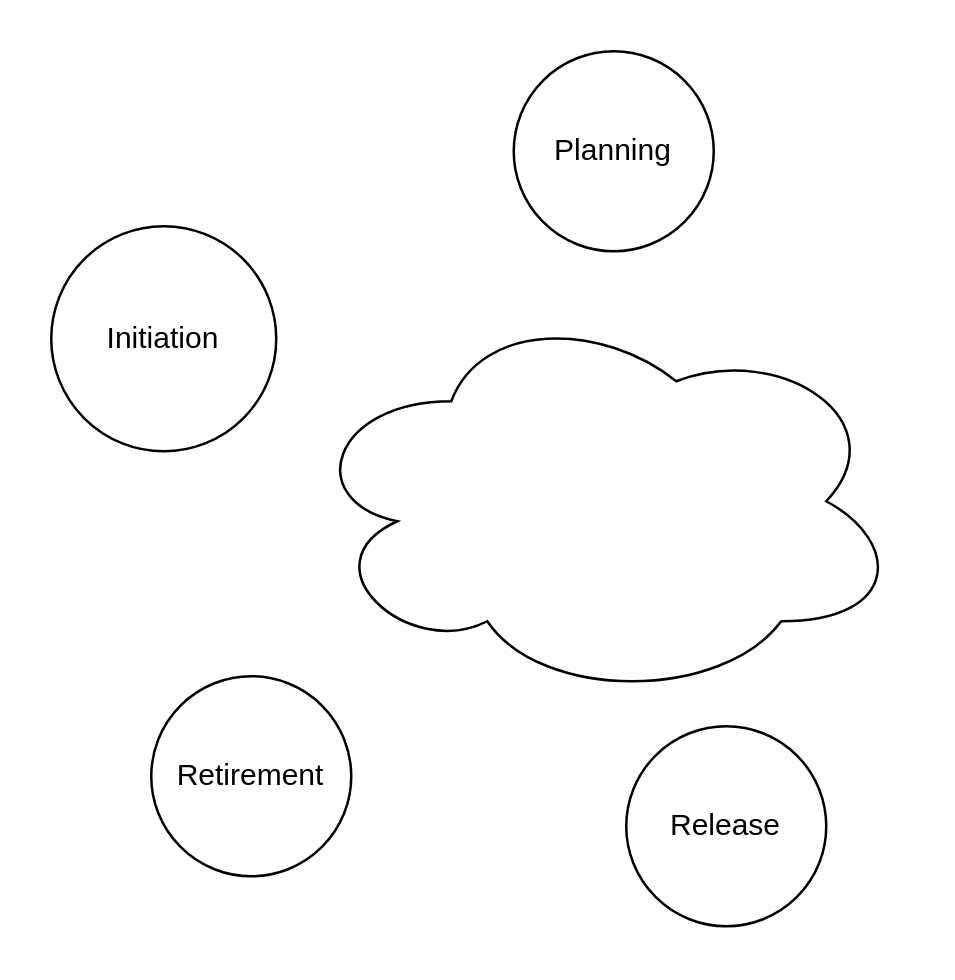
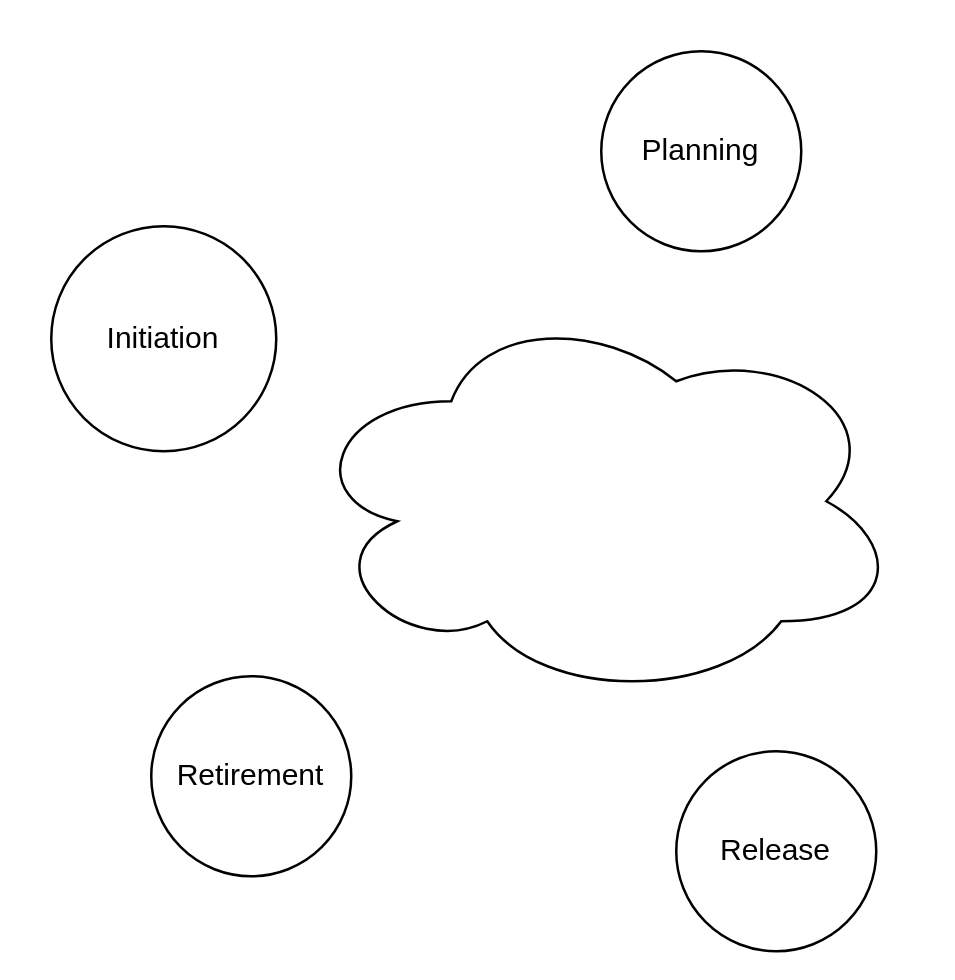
- <mxCell id="4" value="Planning" style="ellipse;whiteSpace=wrap;html=1;aspect=fixed;" vertex="1" parent="1"><mxGeometry x="205" y="20" width="80" height="80" as="geometry" /></mxCell>
+ <mxCell id="4" value="Planning" style="ellipse;whiteSpace=wrap;html=1;aspect=fixed;" vertex="1" parent="1"><mxGeometry x="240" y="20" width="80" height="80" as="geometry" /></mxCell>
- <mxCell id="5" value="Release" style="ellipse;whiteSpace=wrap;html=1;aspect=fixed;" vertex="1" parent="1"><mxGeometry x="250" y="290" width="80" height="80" as="geometry" /></mxCell>
+ <mxCell id="5" value="Release" style="ellipse;whiteSpace=wrap;html=1;aspect=fixed;" vertex="1" parent="1"><mxGeometry x="270" y="300" width="80" height="80" as="geometry" /></mxCell>
